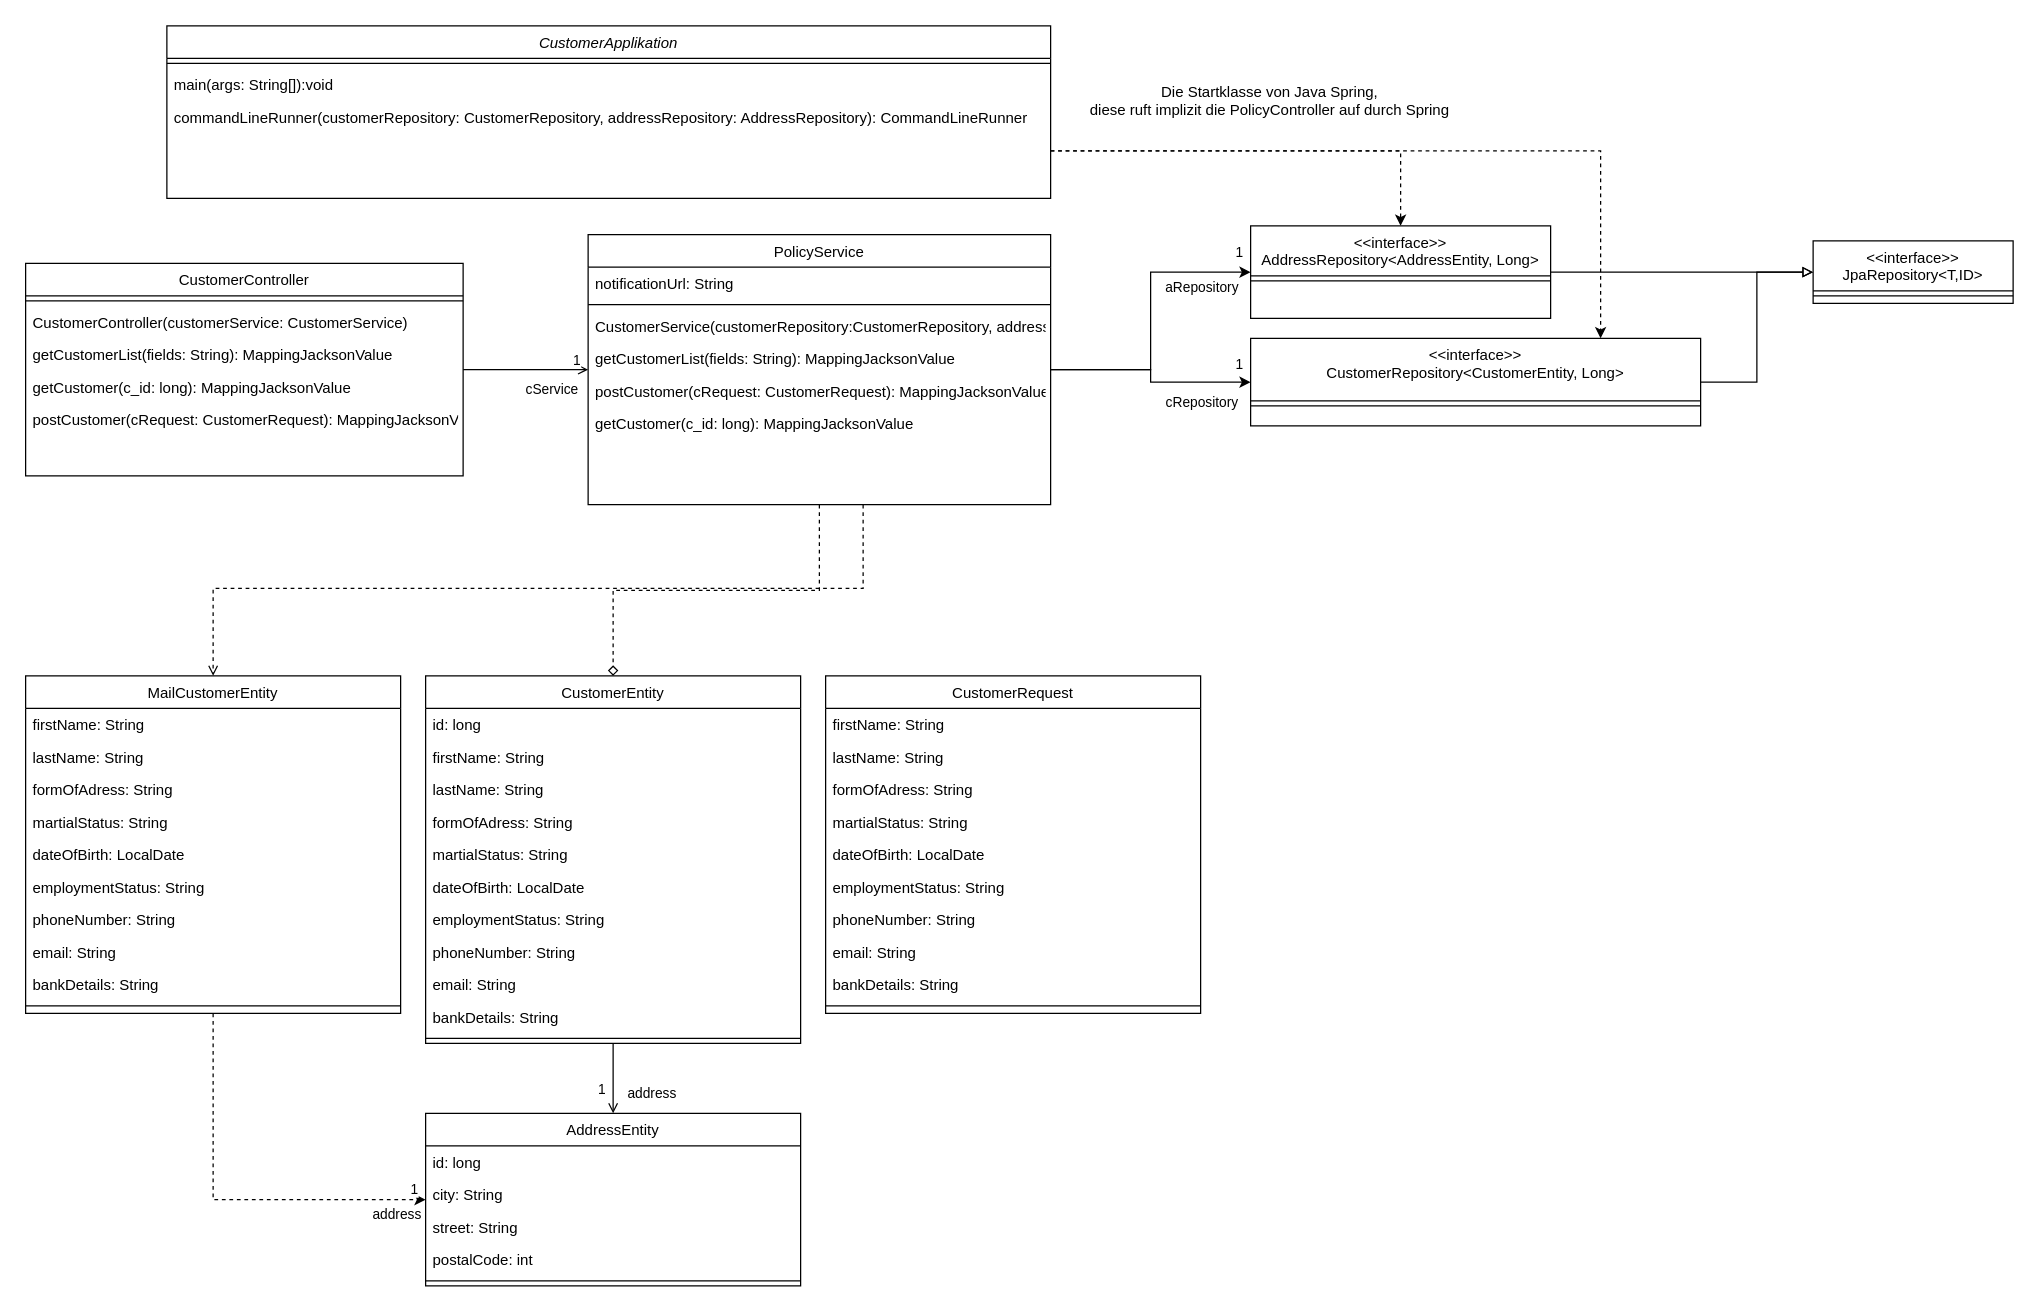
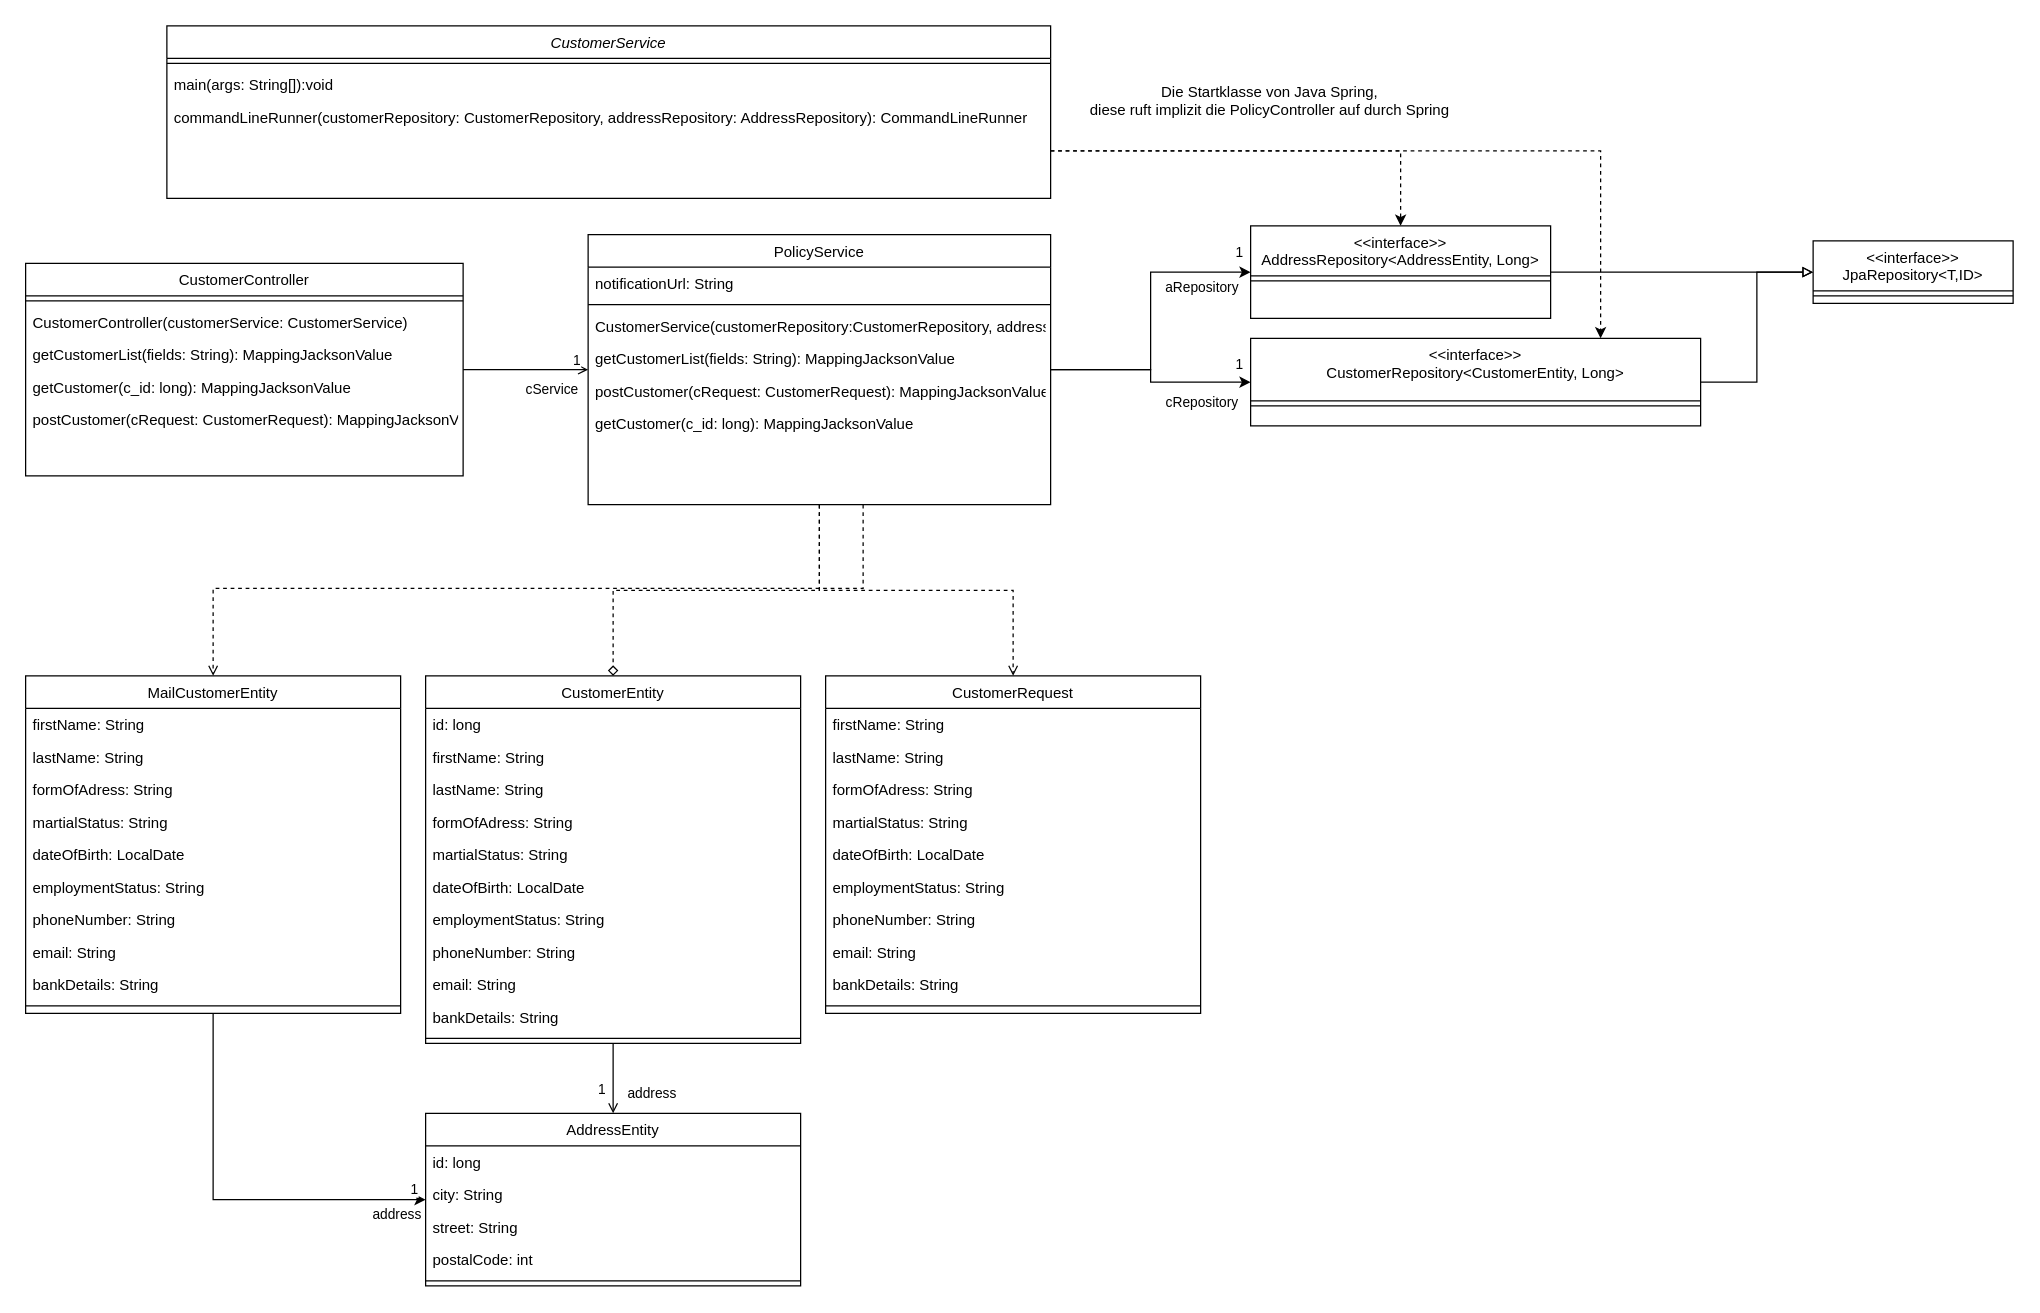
- <mxCell id="4" value="CustomerApplikation" style="swimlane;fontStyle=2;align=center;verticalAlign=top;childLayout=stackLayout;horizontal=1;startSize=26;horizontalStack=0;resizeParent=1;resizeLast=0;collapsible=1;marginBottom=0;rounded=0;shadow=0;strokeWidth=1;" vertex="1" parent="1"><mxGeometry x="133" y="20" width="707" height="138" as="geometry"><mxRectangle x="230" y="140" width="160" height="26" as="alternateBounds" /></mxGeometry></mxCell>
+ <mxCell id="4" value="CustomerService" style="swimlane;fontStyle=2;align=center;verticalAlign=top;childLayout=stackLayout;horizontal=1;startSize=26;horizontalStack=0;resizeParent=1;resizeLast=0;collapsible=1;marginBottom=0;rounded=0;shadow=0;strokeWidth=1;" vertex="1" parent="1"><mxGeometry x="133" y="20" width="707" height="138" as="geometry"><mxRectangle x="230" y="140" width="160" height="26" as="alternateBounds" /></mxGeometry></mxCell>
+ <mxCell id="23" style="edgeStyle=orthogonalEdgeStyle;rounded=0;orthogonalLoop=1;jettySize=auto;html=1;dashed=1;endArrow=open;endFill=0;" edge="1" parent="1" source="24" target="63"><mxGeometry relative="1" as="geometry"><mxPoint x="810" y="540" as="targetPoint" /></mxGeometry></mxCell>
- <mxCell id="74" style="edgeStyle=orthogonalEdgeStyle;rounded=0;orthogonalLoop=1;jettySize=auto;html=1;dashed=1;" edge="1" parent="1" source="77" target="42"><mxGeometry relative="1" as="geometry"><Array as="points"><mxPoint x="170" y="959" /></Array></mxGeometry></mxCell>
+ <mxCell id="74" style="edgeStyle=orthogonalEdgeStyle;rounded=0;orthogonalLoop=1;jettySize=auto;html=1;" edge="1" parent="1" source="77" target="42"><mxGeometry relative="1" as="geometry"><Array as="points"><mxPoint x="170" y="959" /></Array></mxGeometry></mxCell>
